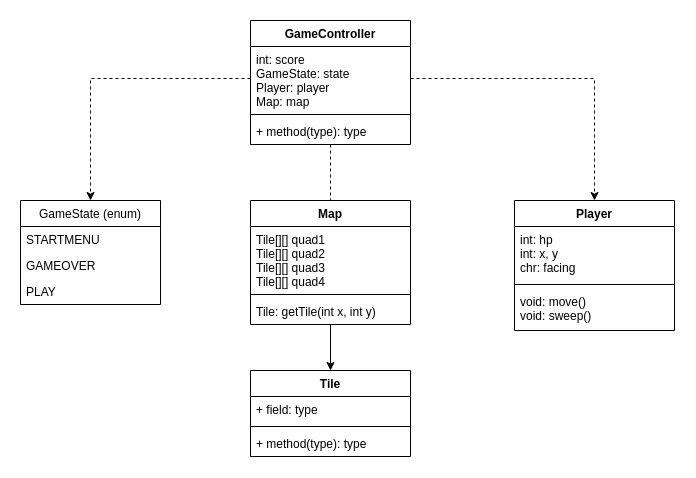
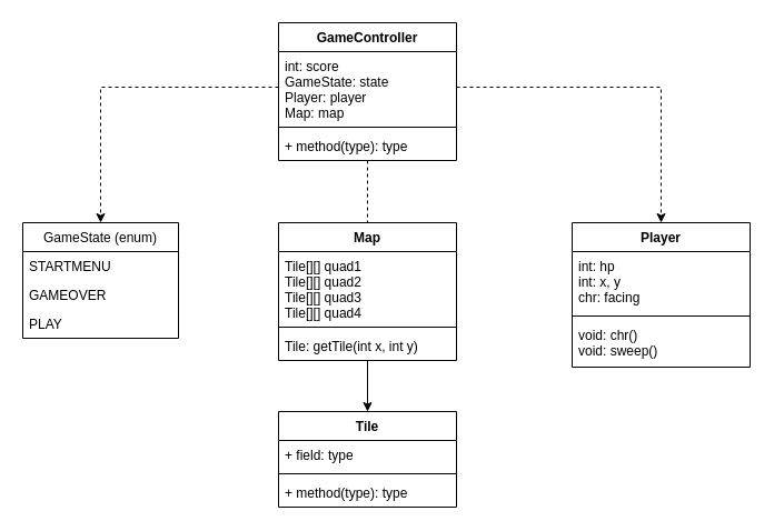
- <mxCell id="5" value="void: move()&#10;void: sweep()" style="text;strokeColor=none;fillColor=none;align=left;verticalAlign=top;spacingLeft=4;spacingRight=4;overflow=hidden;rotatable=0;points=[[0,0.5],[1,0.5]];portConstraint=eastwest;" vertex="1" parent="2"><mxGeometry y="88" width="160" height="42" as="geometry" /></mxCell>
+ <mxCell id="5" value="void: chr()&#10;void: sweep()" style="text;strokeColor=none;fillColor=none;align=left;verticalAlign=top;spacingLeft=4;spacingRight=4;overflow=hidden;rotatable=0;points=[[0,0.5],[1,0.5]];portConstraint=eastwest;" vertex="1" parent="2"><mxGeometry y="88" width="160" height="42" as="geometry" /></mxCell>
